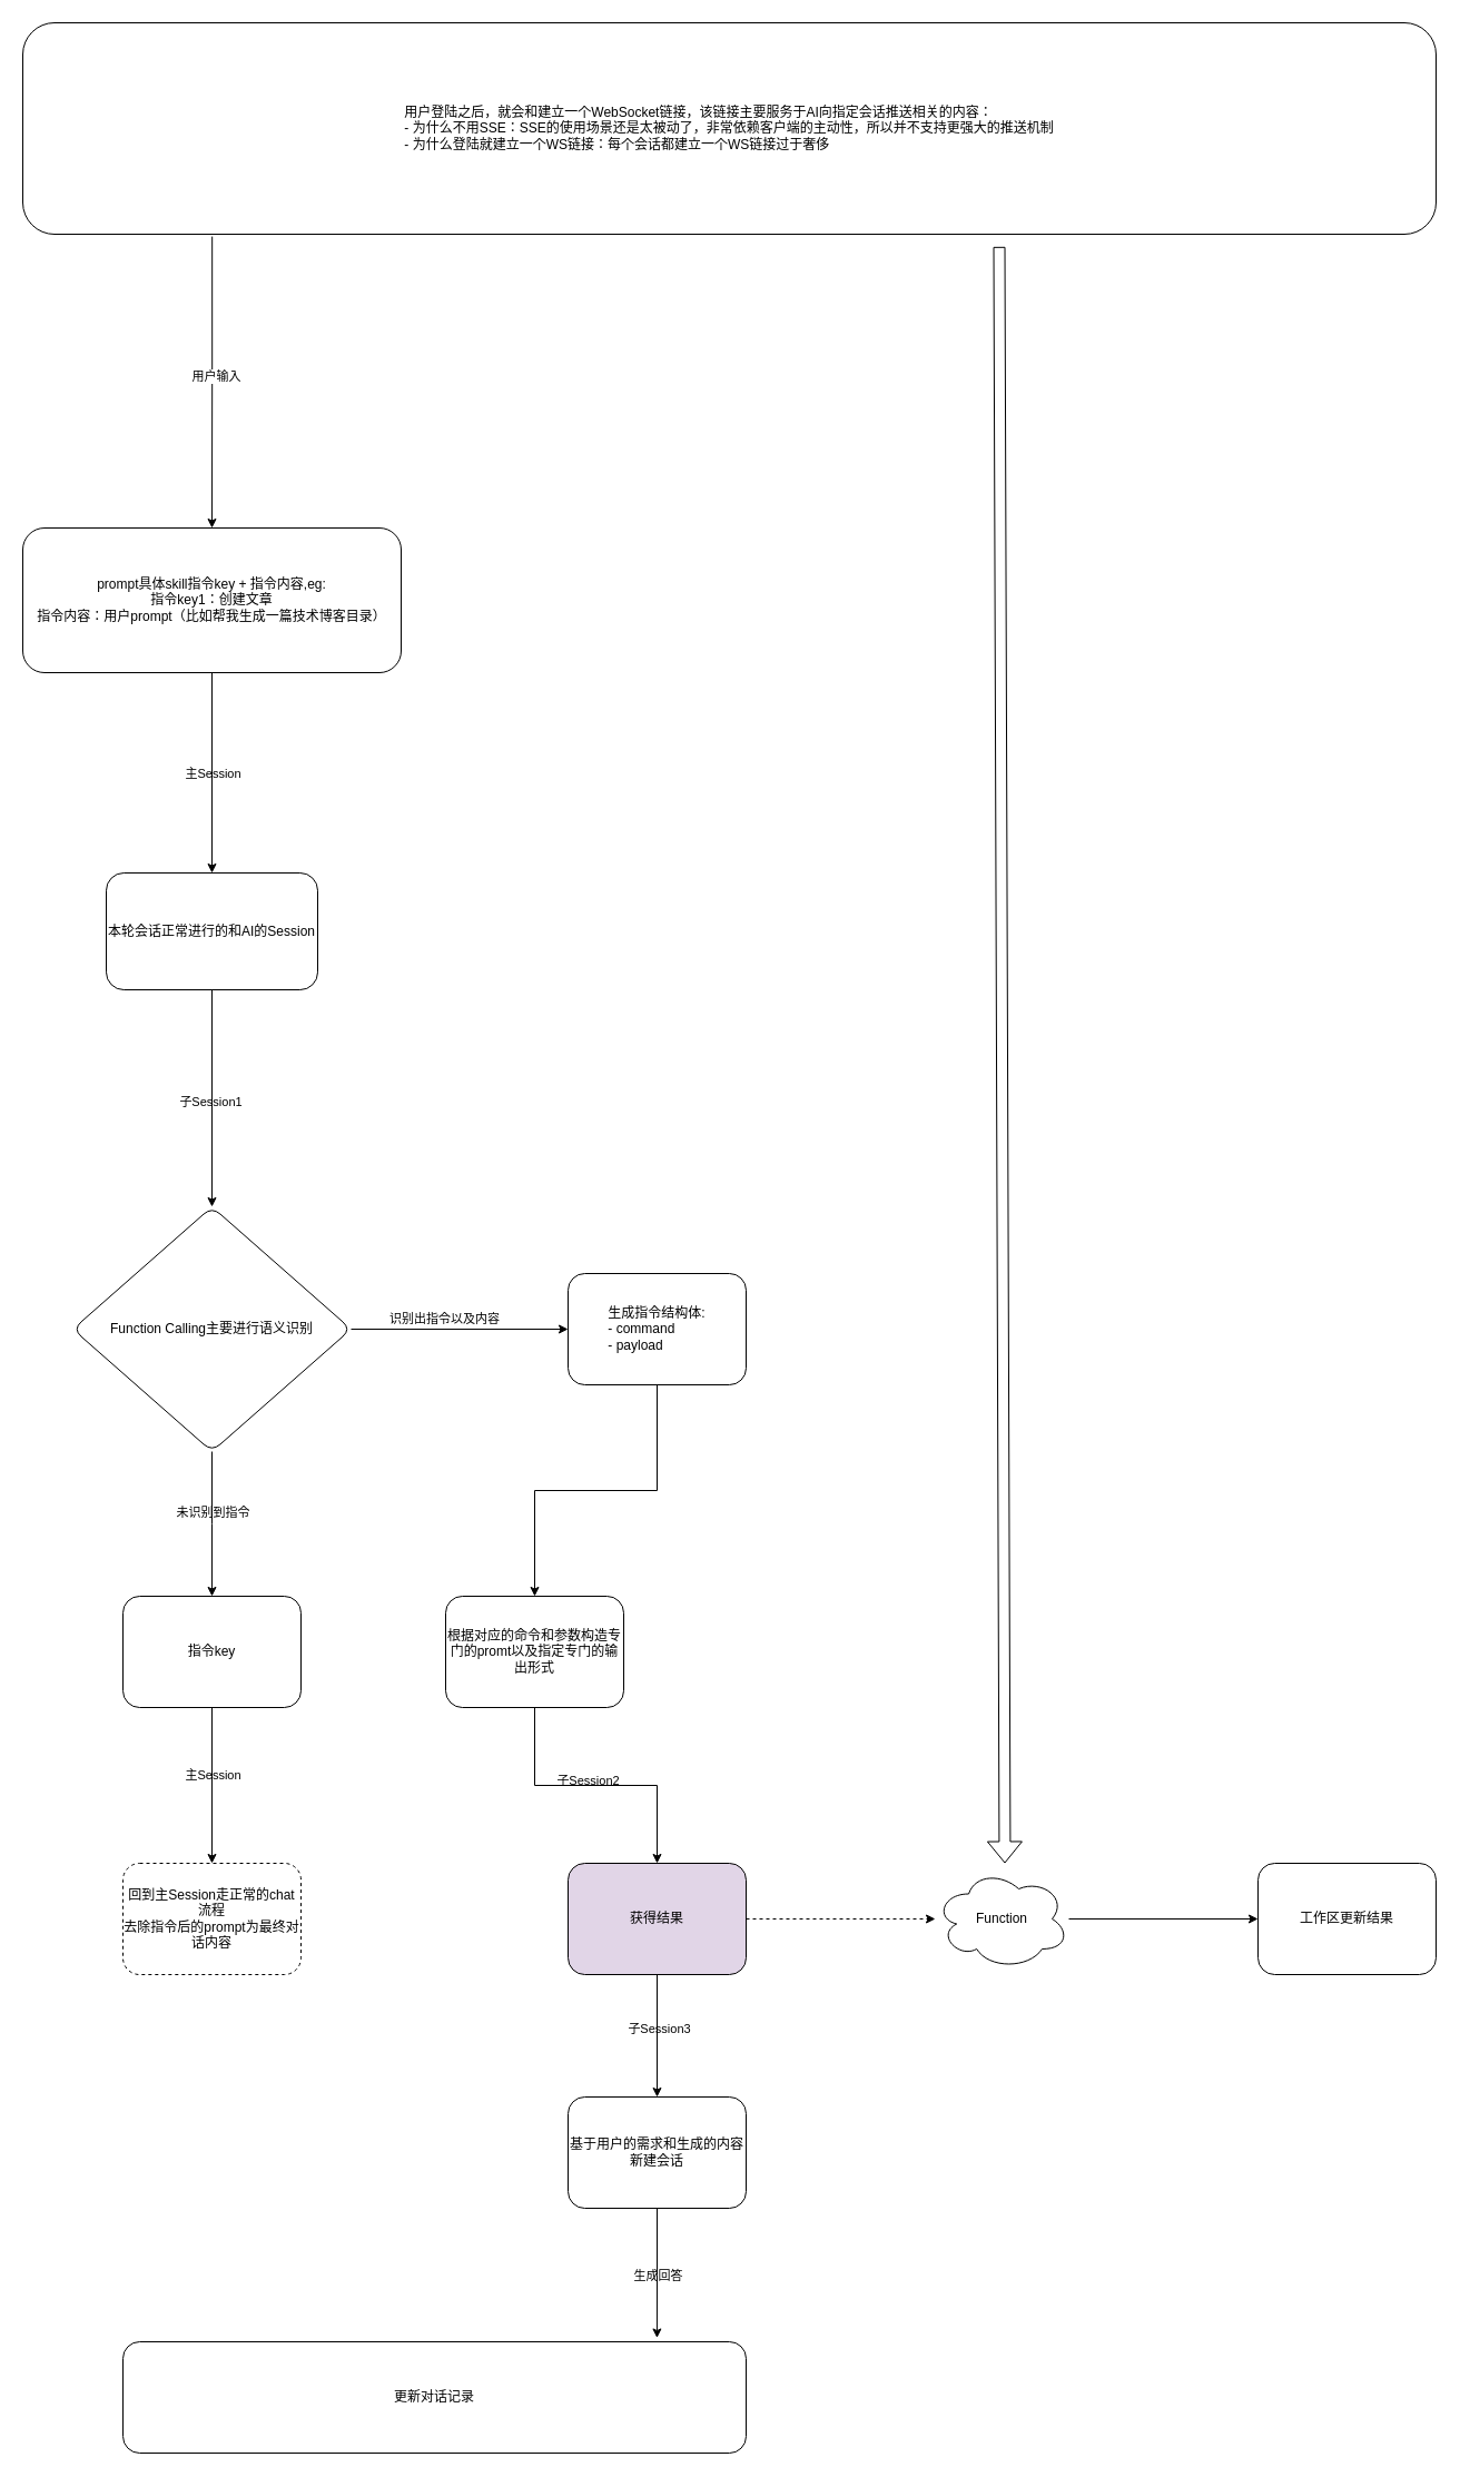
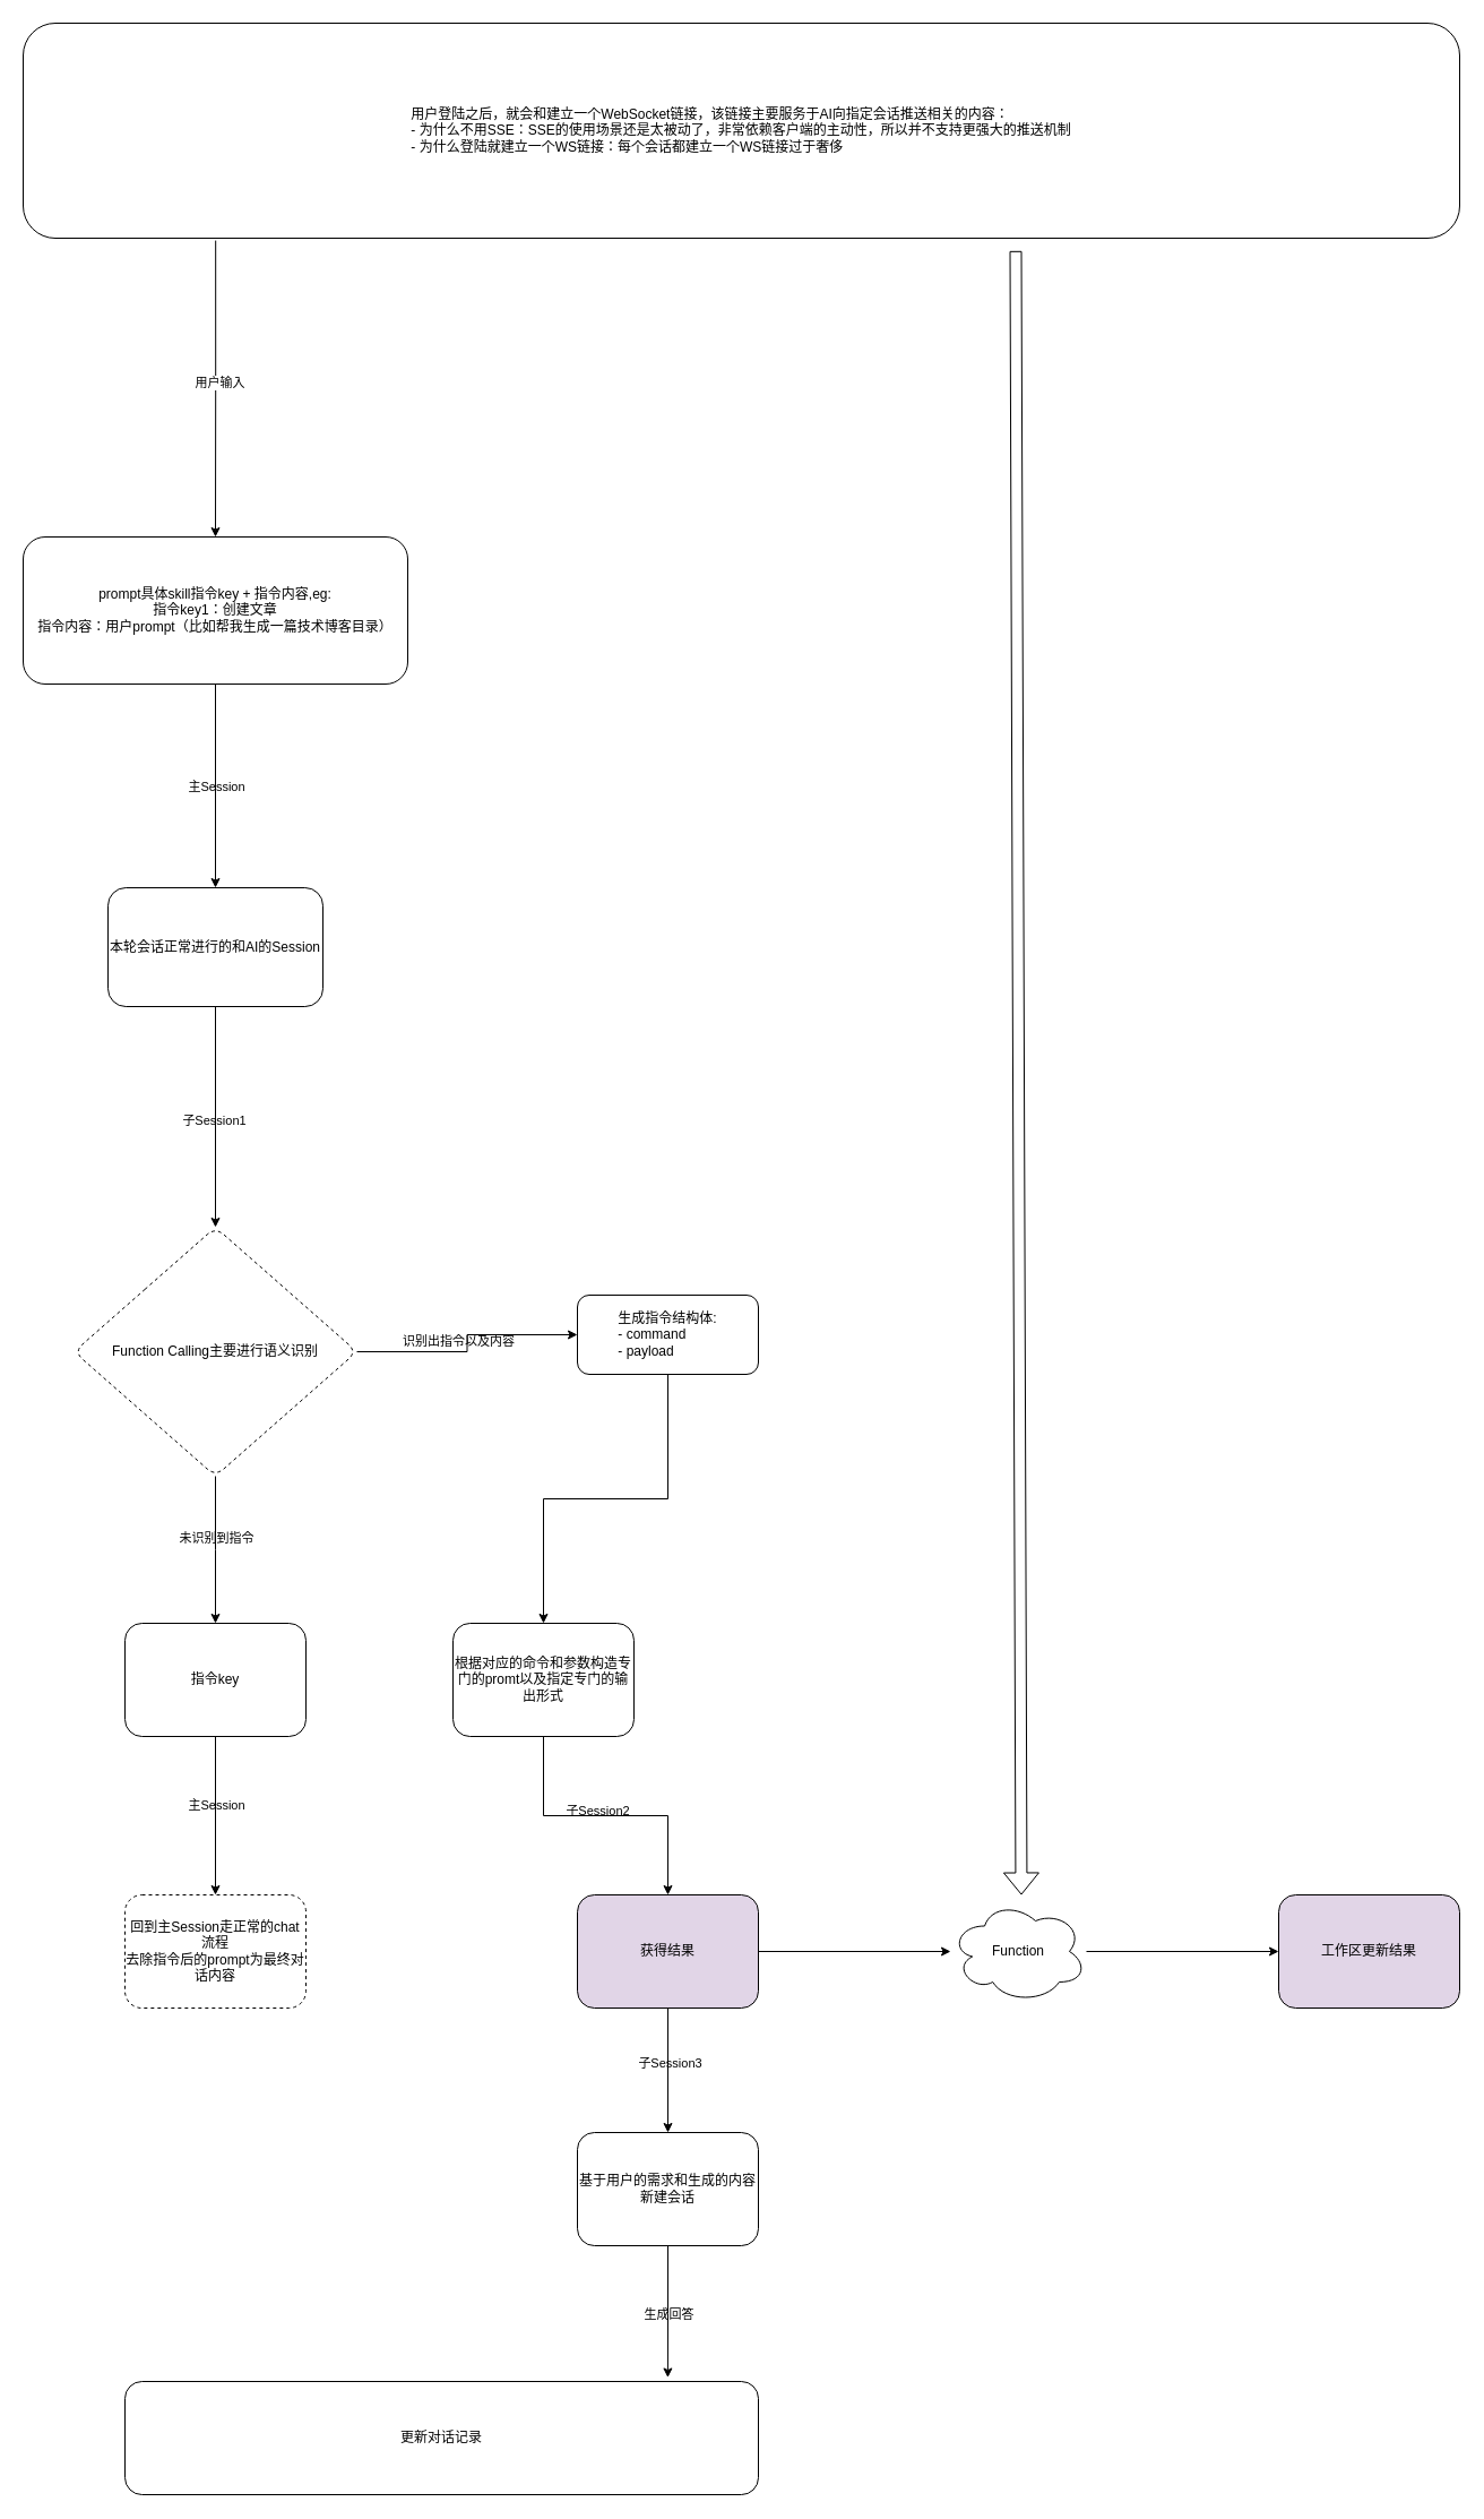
- <mxCell id="9" value="Function Calling主要进行语义识别" style="rhombus;whiteSpace=wrap;html=1;rounded=1;glass=0;strokeWidth=1;shadow=0;labelBackgroundColor=none;" vertex="1" parent="1"><mxGeometry x="65" y="1084" width="250" height="220" as="geometry" /></mxCell>
+ <mxCell id="9" value="Function Calling主要进行语义识别" style="rhombus;whiteSpace=wrap;html=1;rounded=1;glass=0;strokeWidth=1;shadow=0;labelBackgroundColor=none;dashed=1;" vertex="1" parent="1"><mxGeometry x="65" y="1084" width="250" height="220" as="geometry" /></mxCell>
- <mxCell id="11" value="生成指令结构体:&lt;br&gt;&lt;div style=&quot;text-align: left;&quot;&gt;&lt;span style=&quot;background-color: initial;&quot;&gt;- command&lt;/span&gt;&lt;/div&gt;&lt;div style=&quot;text-align: left;&quot;&gt;&lt;span style=&quot;background-color: initial;&quot;&gt;- payload&lt;/span&gt;&lt;/div&gt;" style="whiteSpace=wrap;html=1;rounded=1;glass=0;strokeWidth=1;shadow=0;labelBackgroundColor=none;" vertex="1" parent="1"><mxGeometry x="510" y="1144" width="160" height="100" as="geometry" /></mxCell>
+ <mxCell id="11" value="生成指令结构体:&lt;br&gt;&lt;div style=&quot;text-align: left;&quot;&gt;&lt;span style=&quot;background-color: initial;&quot;&gt;- command&lt;/span&gt;&lt;/div&gt;&lt;div style=&quot;text-align: left;&quot;&gt;&lt;span style=&quot;background-color: initial;&quot;&gt;- payload&lt;/span&gt;&lt;/div&gt;" style="whiteSpace=wrap;html=1;rounded=1;glass=0;strokeWidth=1;shadow=0;labelBackgroundColor=none;" vertex="1" parent="1"><mxGeometry x="510" y="1144" width="160" height="70" as="geometry" /></mxCell>
- <mxCell id="21" style="edgeStyle=orthogonalEdgeStyle;rounded=0;orthogonalLoop=1;jettySize=auto;html=1;exitX=1;exitY=0.5;exitDx=0;exitDy=0;dashed=1;" edge="1" parent="1" source="22" target="36"><mxGeometry relative="1" as="geometry" /></mxCell>
+ <mxCell id="21" style="edgeStyle=orthogonalEdgeStyle;rounded=0;orthogonalLoop=1;jettySize=auto;html=1;exitX=1;exitY=0.5;exitDx=0;exitDy=0;" edge="1" parent="1" source="22" target="36"><mxGeometry relative="1" as="geometry" /></mxCell>
- <mxCell id="23" value="工作区更新结果" style="whiteSpace=wrap;html=1;rounded=1;glass=0;strokeWidth=1;shadow=0;labelBackgroundColor=none;" vertex="1" parent="1"><mxGeometry x="1130" y="1674" width="160" height="100" as="geometry" /></mxCell>
+ <mxCell id="23" value="工作区更新结果" style="whiteSpace=wrap;html=1;rounded=1;glass=0;strokeWidth=1;shadow=0;labelBackgroundColor=none;fillColor=#e1d5e7;" vertex="1" parent="1"><mxGeometry x="1130" y="1674" width="160" height="100" as="geometry" /></mxCell>
